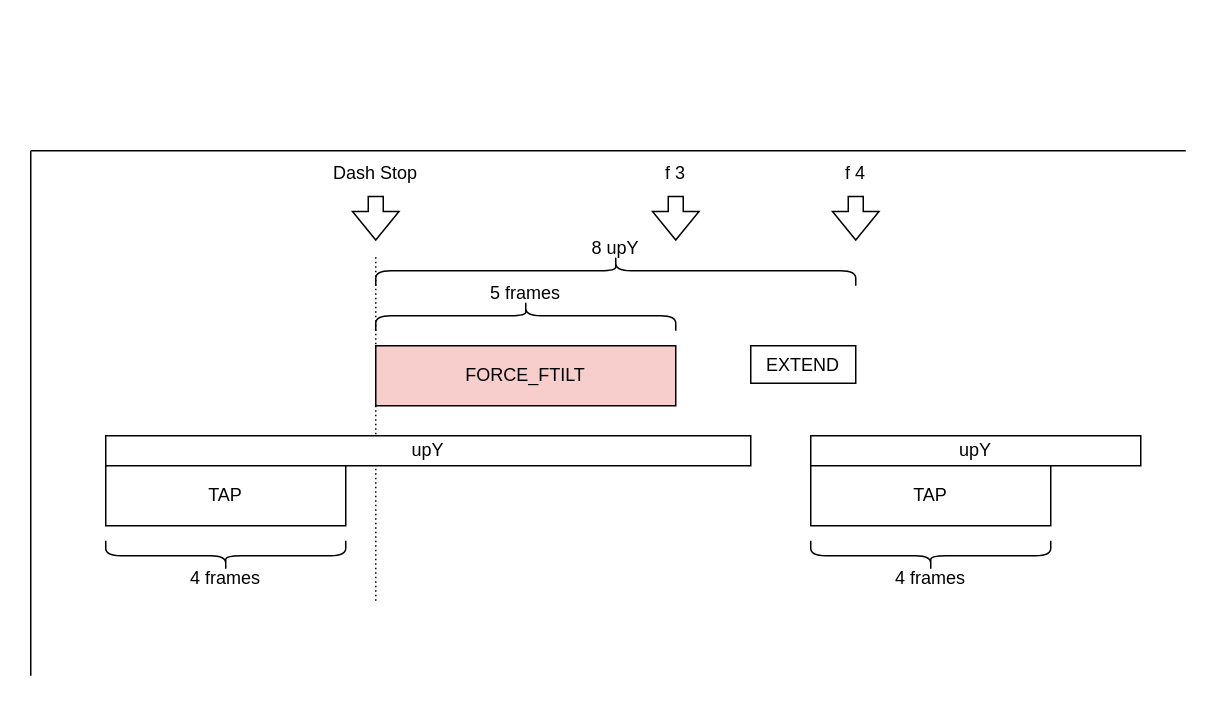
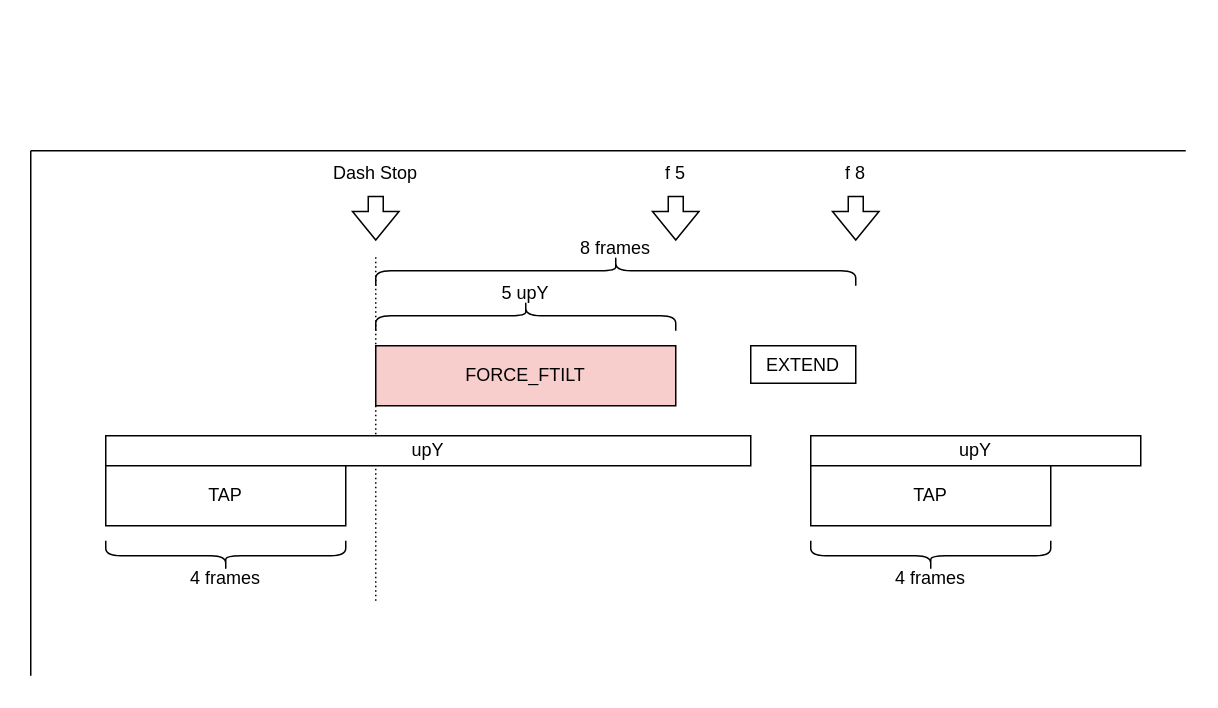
- <mxCell id="14" value="f 3" style="text;html=1;align=center;verticalAlign=middle;whiteSpace=wrap;rounded=0;" parent="1" vertex="1"><mxGeometry x="420" y="100" width="60" height="30" as="geometry" /></mxCell>
+ <mxCell id="14" value="f 5" style="text;html=1;align=center;verticalAlign=middle;whiteSpace=wrap;rounded=0;" parent="1" vertex="1"><mxGeometry x="420" y="100" width="60" height="30" as="geometry" /></mxCell>
- <mxCell id="20" value="f 4" style="text;html=1;align=center;verticalAlign=middle;whiteSpace=wrap;rounded=0;" parent="1" vertex="1"><mxGeometry x="540" y="100" width="60" height="30" as="geometry" /></mxCell>
+ <mxCell id="20" value="f 8" style="text;html=1;align=center;verticalAlign=middle;whiteSpace=wrap;rounded=0;" parent="1" vertex="1"><mxGeometry x="540" y="100" width="60" height="30" as="geometry" /></mxCell>
- <mxCell id="22" value="8 upY" style="text;html=1;align=center;verticalAlign=middle;whiteSpace=wrap;rounded=0;" parent="1" vertex="1"><mxGeometry x="380" y="150" width="60" height="30" as="geometry" /></mxCell>
+ <mxCell id="22" value="8 frames" style="text;html=1;align=center;verticalAlign=middle;whiteSpace=wrap;rounded=0;" parent="1" vertex="1"><mxGeometry x="380" y="150" width="60" height="30" as="geometry" /></mxCell>
- <mxCell id="4" value="5 frames" style="text;html=1;align=center;verticalAlign=middle;whiteSpace=wrap;rounded=0;" parent="1" vertex="1"><mxGeometry x="320" y="180" width="60" height="30" as="geometry" /></mxCell>
+ <mxCell id="4" value="5 upY" style="text;html=1;align=center;verticalAlign=middle;whiteSpace=wrap;rounded=0;" parent="1" vertex="1"><mxGeometry x="320" y="180" width="60" height="30" as="geometry" /></mxCell>
